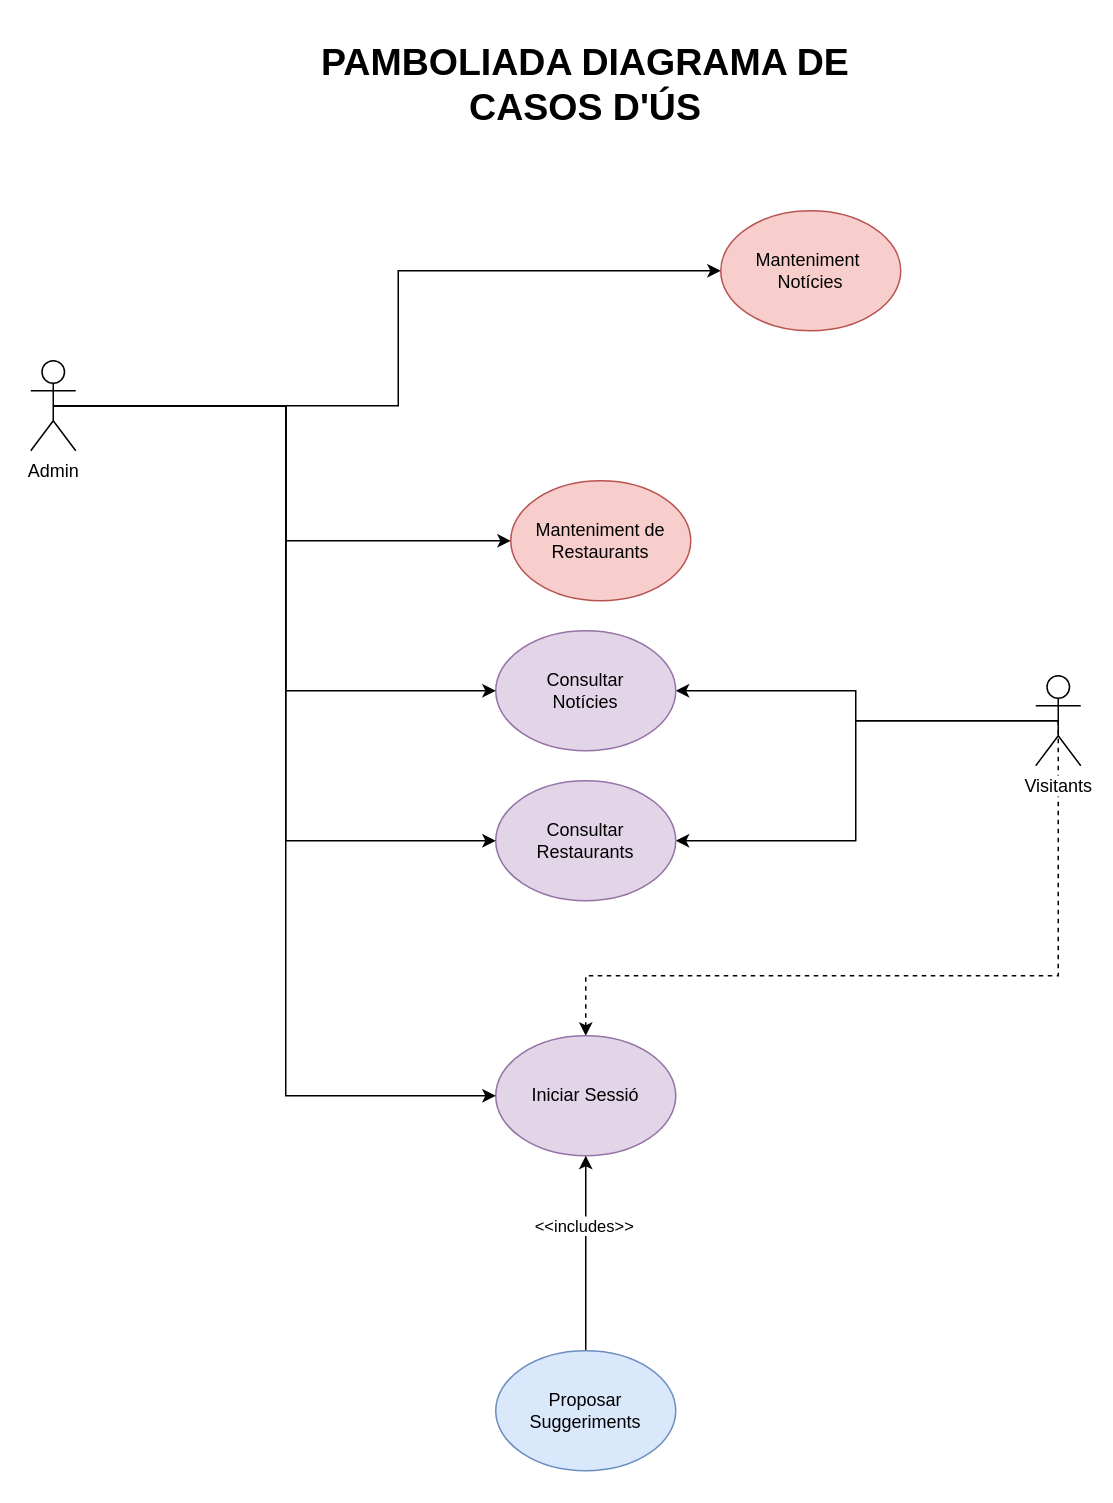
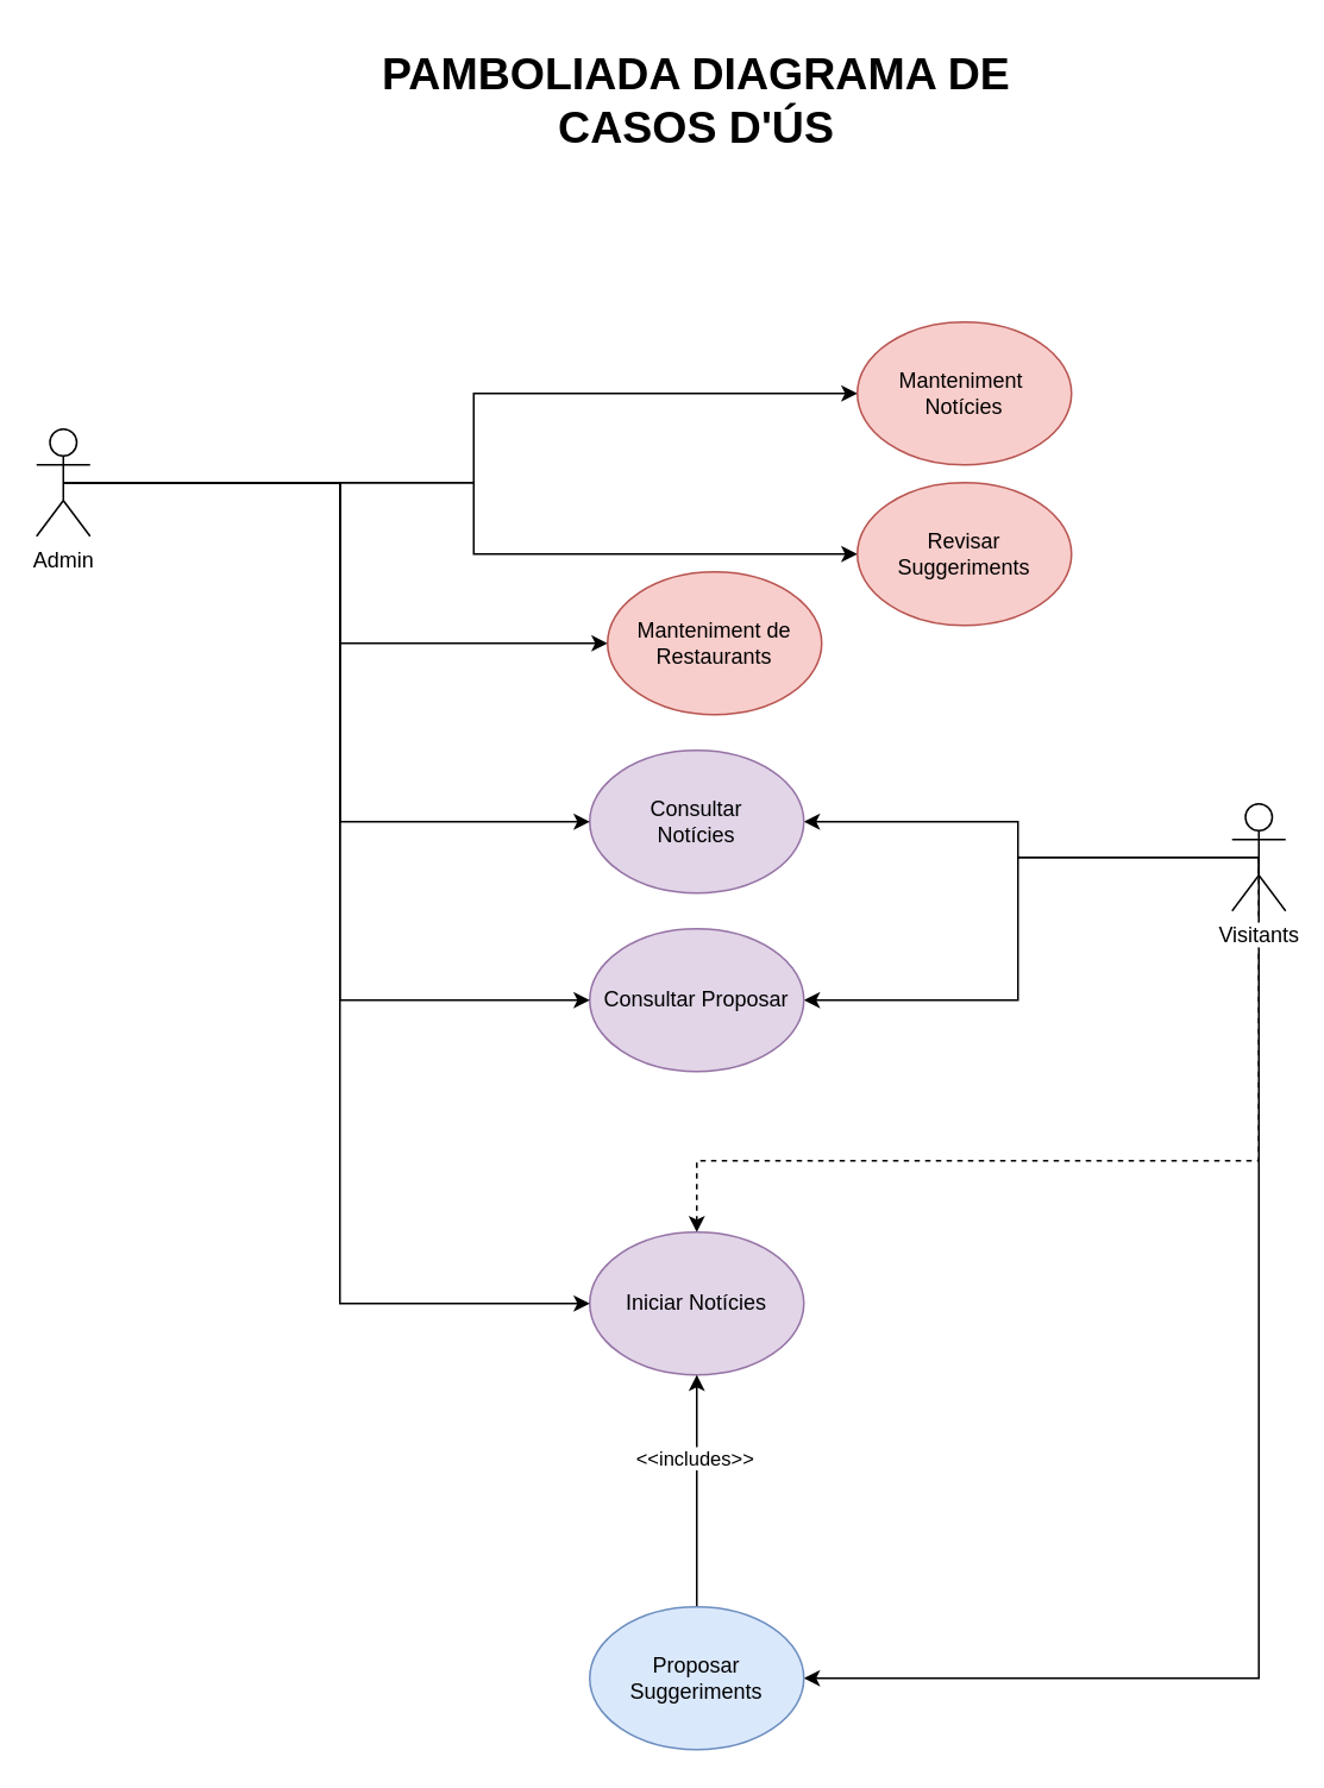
- <mxCell id="21" value="Manteniment&amp;nbsp; Notícies" style="ellipse;whiteSpace=wrap;html=1;fillColor=#f8cecc;strokeColor=#b85450;" vertex="1" parent="1"><mxGeometry x="480" y="140" width="120" height="80" as="geometry" /></mxCell>
+ <mxCell id="21" value="Manteniment&amp;nbsp; Notícies" style="ellipse;whiteSpace=wrap;html=1;fillColor=#f8cecc;strokeColor=#b85450;" vertex="1" parent="1"><mxGeometry x="480" y="180" width="120" height="80" as="geometry" /></mxCell>
+ <mxCell id="15" style="edgeStyle=orthogonalEdgeStyle;rounded=0;orthogonalLoop=1;jettySize=auto;html=1;exitX=0.5;exitY=0.5;exitDx=0;exitDy=0;exitPerimeter=0;entryX=0;entryY=0.5;entryDx=0;entryDy=0;" edge="1" parent="1" source="19" target="22"><mxGeometry relative="1" as="geometry" /></mxCell>
+ <mxCell id="22" value="Revisar Suggeriments" style="ellipse;whiteSpace=wrap;html=1;fillColor=#f8cecc;strokeColor=#b85450;" vertex="1" parent="1"><mxGeometry x="480" y="270" width="120" height="80" as="geometry" /></mxCell>
- <mxCell id="7" value="Consultar Restaurants" style="ellipse;whiteSpace=wrap;html=1;fillColor=#e1d5e7;strokeColor=#9673a6;" vertex="1" parent="1"><mxGeometry x="330" y="520" width="120" height="80" as="geometry" /></mxCell>
+ <mxCell id="7" value="Consultar Proposar" style="ellipse;whiteSpace=wrap;html=1;fillColor=#e1d5e7;strokeColor=#9673a6;" vertex="1" parent="1"><mxGeometry x="330" y="520" width="120" height="80" as="geometry" /></mxCell>
- <mxCell id="9" value="Iniciar Sessió" style="ellipse;whiteSpace=wrap;html=1;fillColor=#e1d5e7;strokeColor=#9673a6;" vertex="1" parent="1"><mxGeometry x="330" y="690" width="120" height="80" as="geometry" /></mxCell>
+ <mxCell id="9" value="Iniciar Notícies" style="ellipse;whiteSpace=wrap;html=1;fillColor=#e1d5e7;strokeColor=#9673a6;" vertex="1" parent="1"><mxGeometry x="330" y="690" width="120" height="80" as="geometry" /></mxCell>
+ <mxCell id="5" style="edgeStyle=orthogonalEdgeStyle;rounded=0;orthogonalLoop=1;jettySize=auto;html=1;exitX=0.5;exitY=0.5;exitDx=0;exitDy=0;exitPerimeter=0;entryX=1;entryY=0.5;entryDx=0;entryDy=0;" edge="1" parent="1" source="6" target="12"><mxGeometry relative="1" as="geometry"><Array as="points"><mxPoint x="705" y="940" /></Array></mxGeometry></mxCell>
